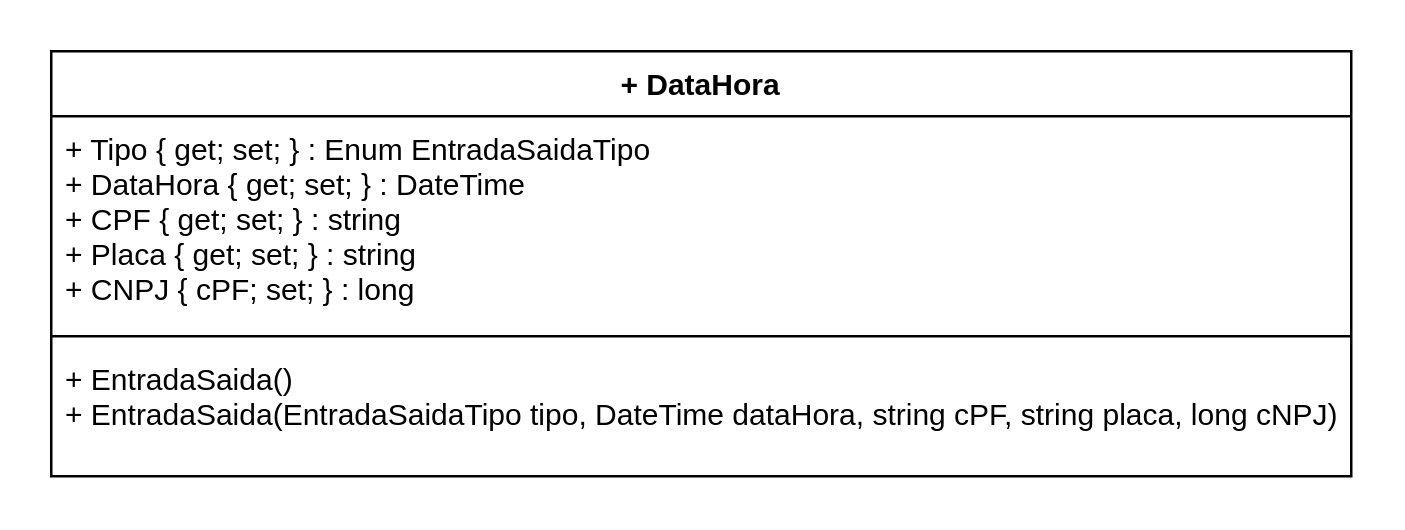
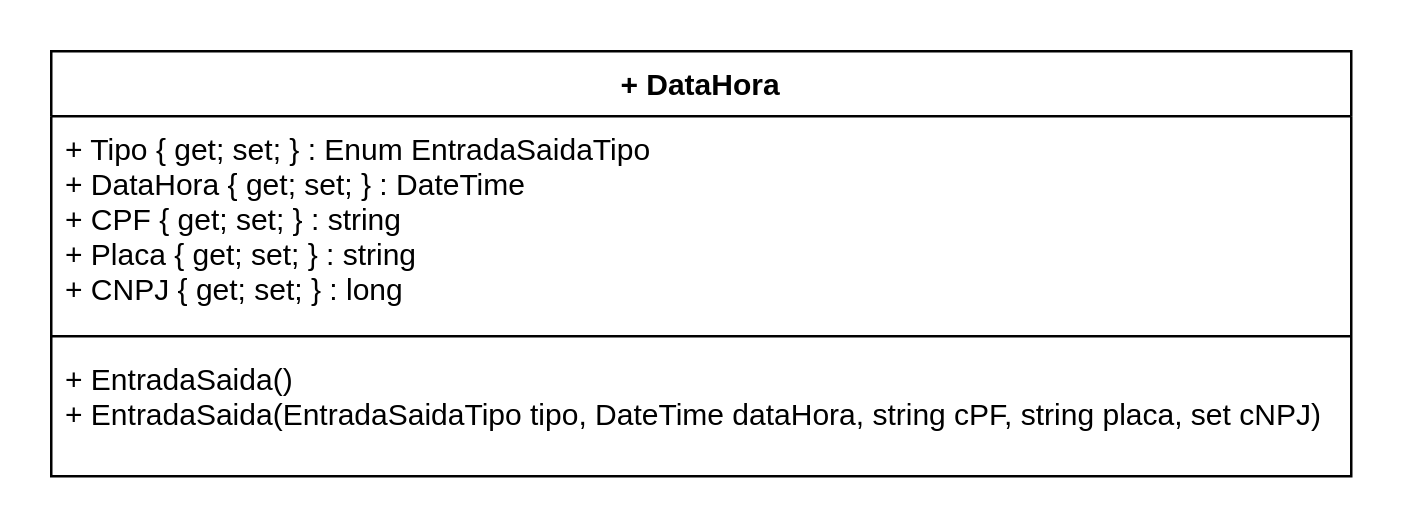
- <mxCell id="3" value="+ Tipo { get; set; } : Enum EntradaSaidaTipo&#10;+ DataHora { get; set; } : DateTime&#10;+ CPF { get; set; } : string&#10;+ Placa { get; set; } : string&#10;+ CNPJ { cPF; set; } : long" style="text;strokeColor=none;fillColor=none;align=left;verticalAlign=top;spacingLeft=4;spacingRight=4;overflow=hidden;rotatable=0;points=[[0,0.5],[1,0.5]];portConstraint=eastwest;" vertex="1" parent="2"><mxGeometry y="26" width="520" height="84" as="geometry" /></mxCell>
+ <mxCell id="3" value="+ Tipo { get; set; } : Enum EntradaSaidaTipo&#10;+ DataHora { get; set; } : DateTime&#10;+ CPF { get; set; } : string&#10;+ Placa { get; set; } : string&#10;+ CNPJ { get; set; } : long" style="text;strokeColor=none;fillColor=none;align=left;verticalAlign=top;spacingLeft=4;spacingRight=4;overflow=hidden;rotatable=0;points=[[0,0.5],[1,0.5]];portConstraint=eastwest;" vertex="1" parent="2"><mxGeometry y="26" width="520" height="84" as="geometry" /></mxCell>
- <mxCell id="5" value="+ EntradaSaida()&#10;+ EntradaSaida(EntradaSaidaTipo tipo, DateTime dataHora, string cPF, string placa, long cNPJ)" style="text;strokeColor=none;fillColor=none;align=left;verticalAlign=top;spacingLeft=4;spacingRight=4;overflow=hidden;rotatable=0;points=[[0,0.5],[1,0.5]];portConstraint=eastwest;" vertex="1" parent="2"><mxGeometry y="118" width="520" height="52" as="geometry" /></mxCell>
+ <mxCell id="5" value="+ EntradaSaida()&#10;+ EntradaSaida(EntradaSaidaTipo tipo, DateTime dataHora, string cPF, string placa, set cNPJ)" style="text;strokeColor=none;fillColor=none;align=left;verticalAlign=top;spacingLeft=4;spacingRight=4;overflow=hidden;rotatable=0;points=[[0,0.5],[1,0.5]];portConstraint=eastwest;" vertex="1" parent="2"><mxGeometry y="118" width="520" height="52" as="geometry" /></mxCell>
